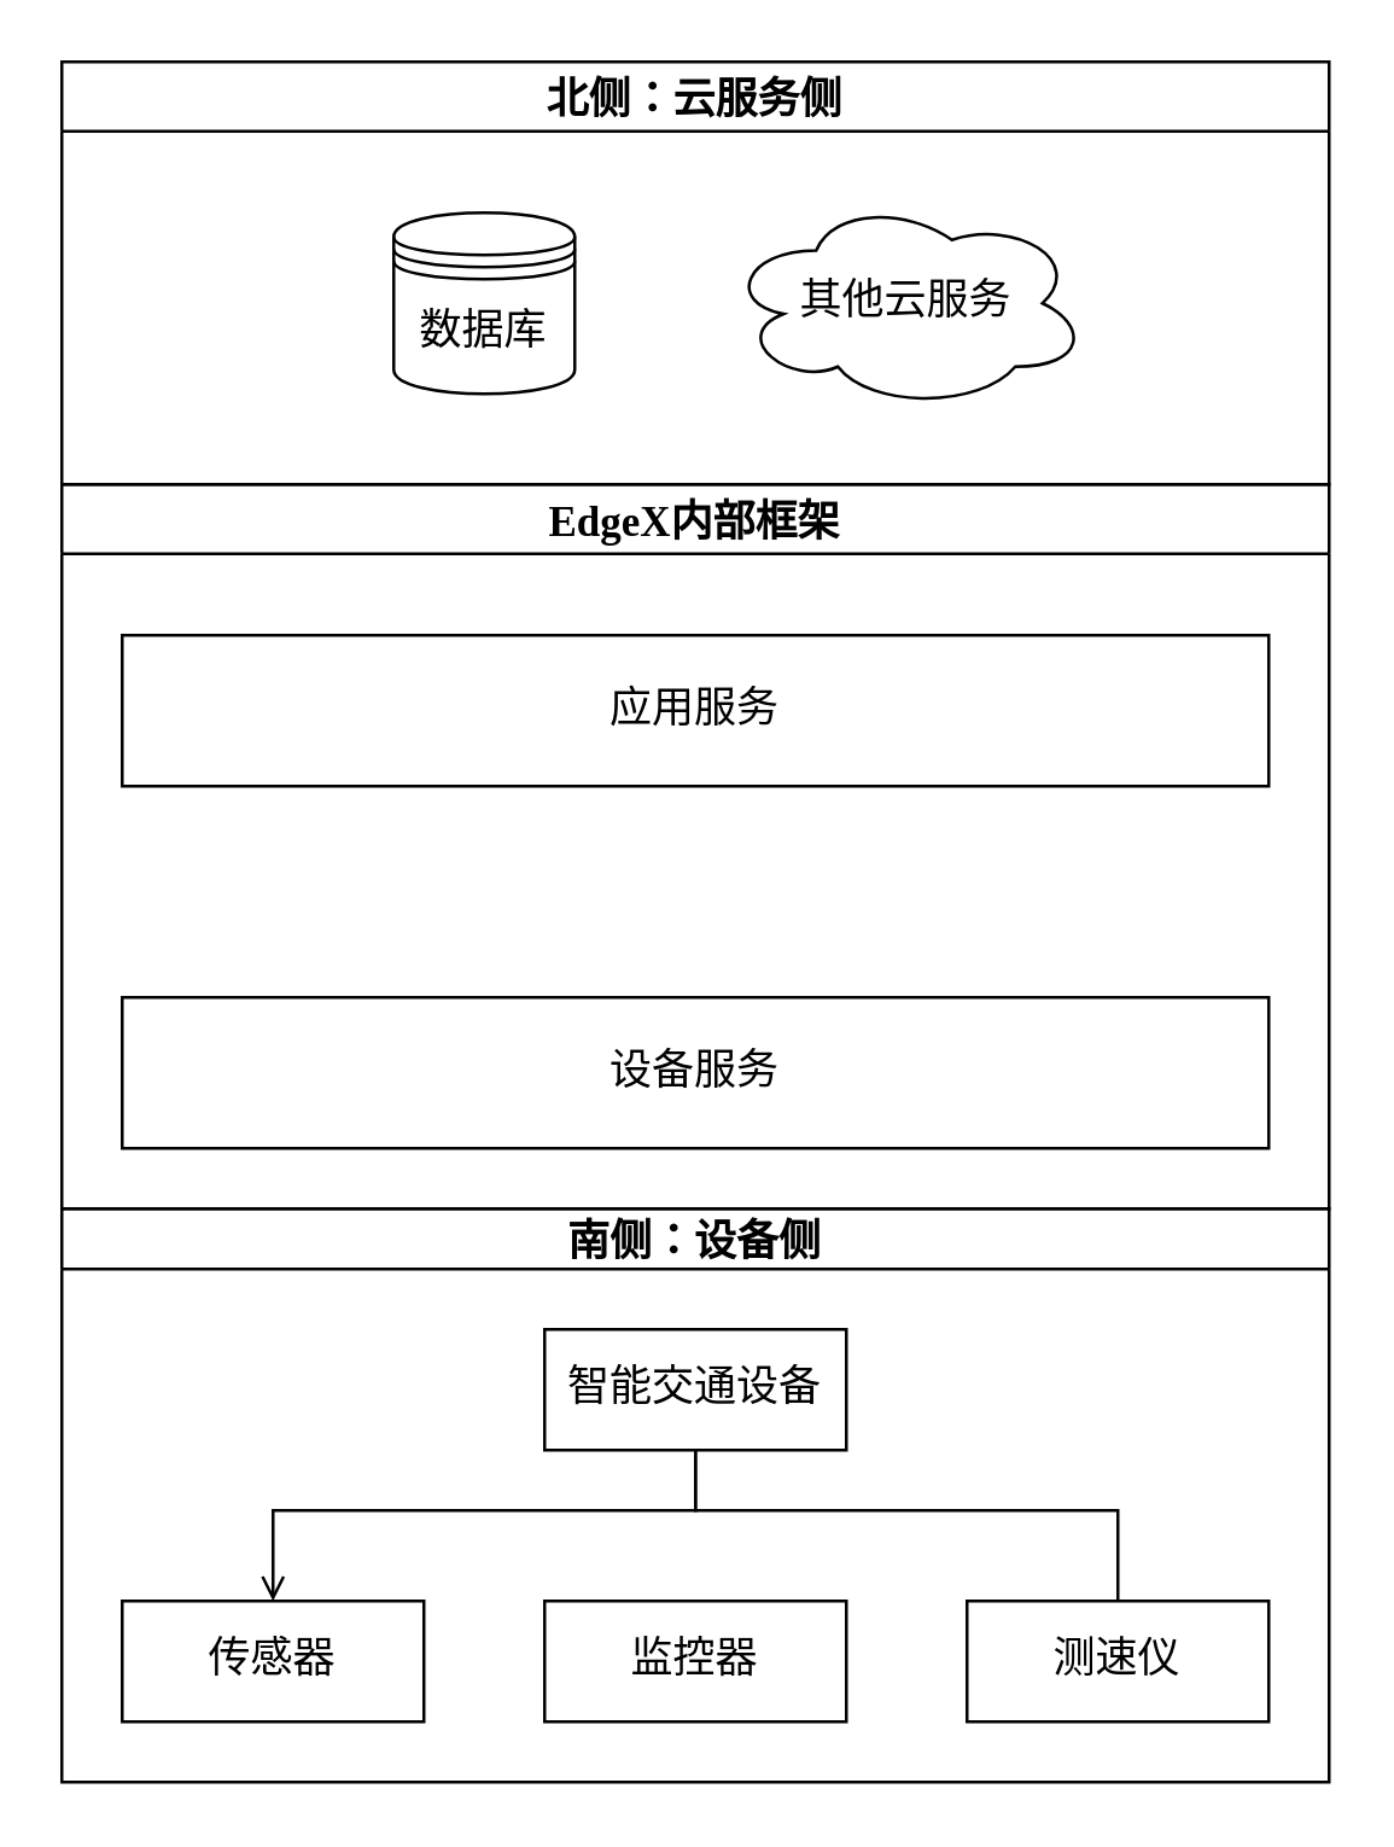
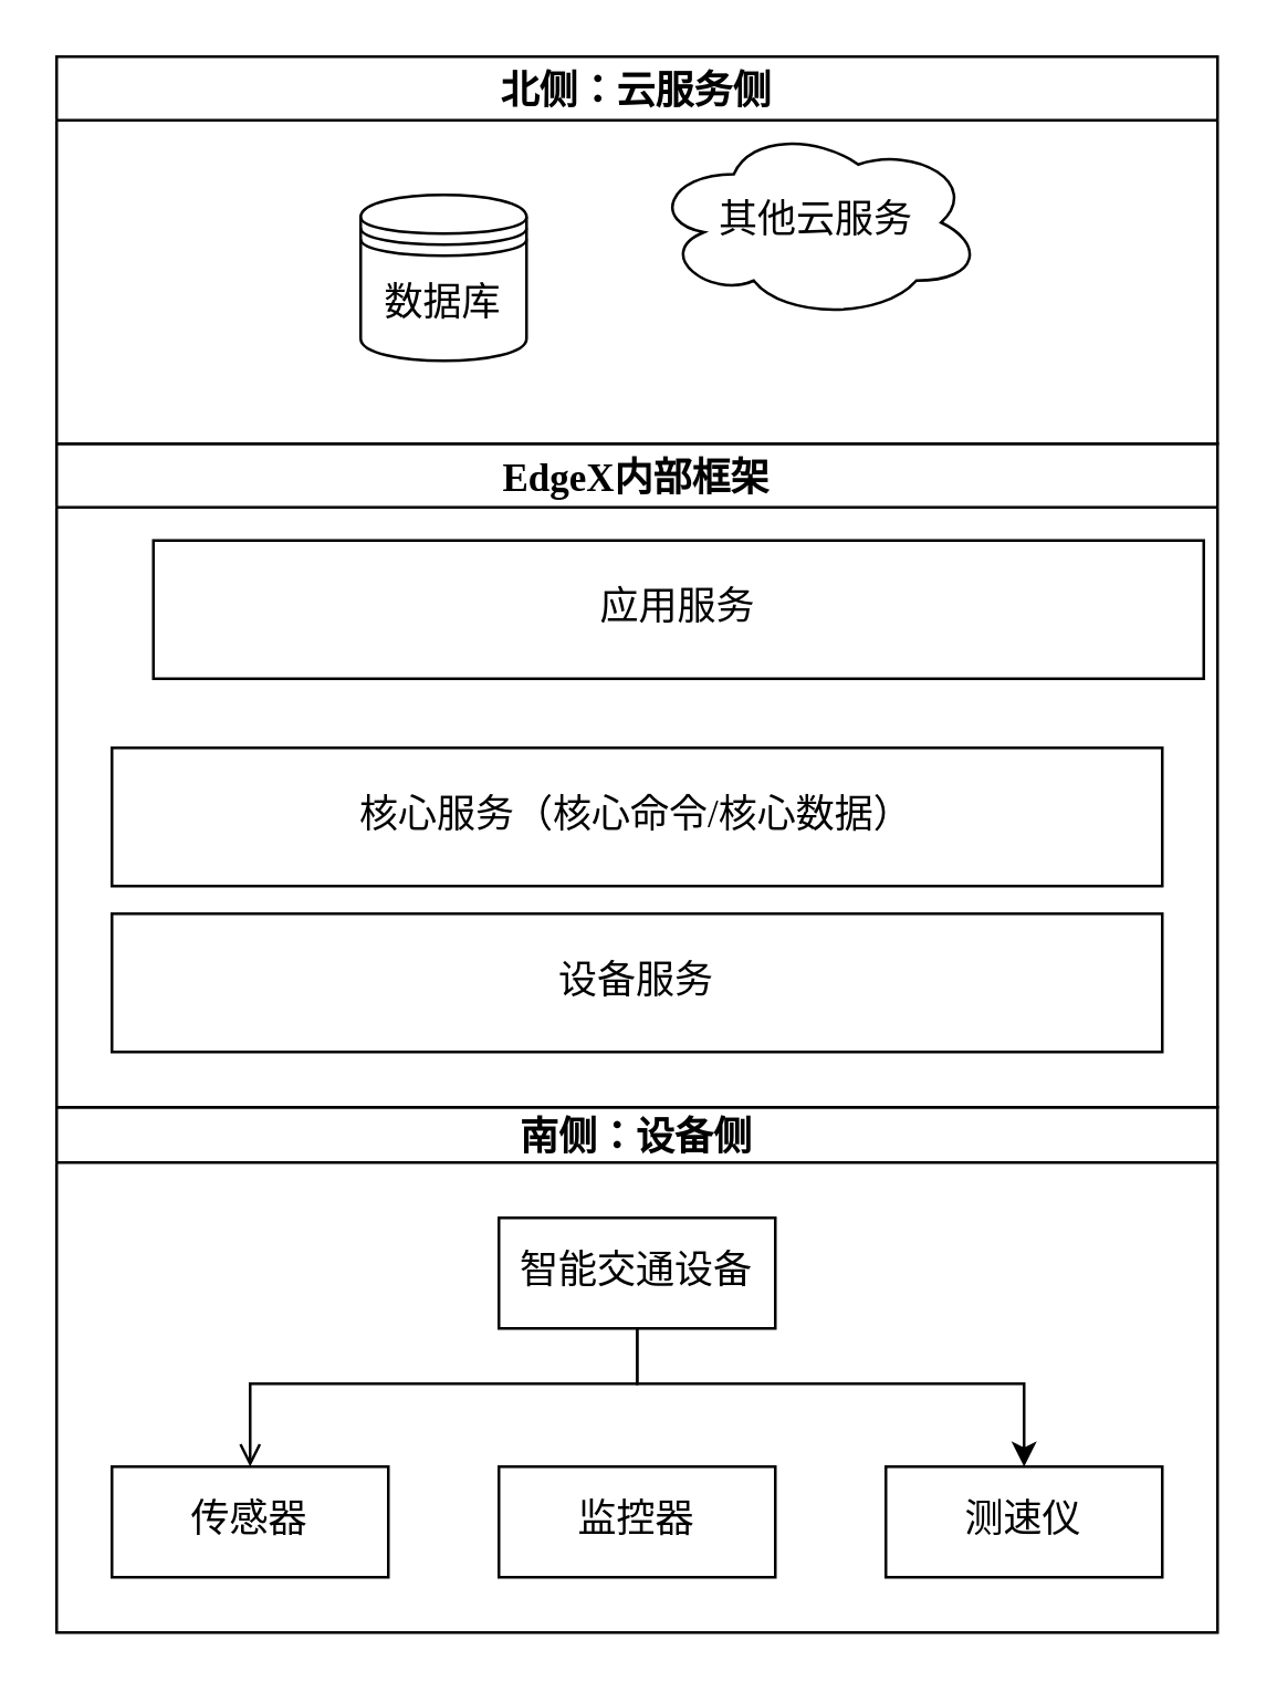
- <mxCell id="15" value="其他云服务" style="ellipse;shape=cloud;whiteSpace=wrap;html=1;fontFamily=宋体;fontSize=14;" vertex="1" parent="13"><mxGeometry x="220" y="45" width="120" height="70" as="geometry" /></mxCell>
+ <mxCell id="15" value="其他云服务" style="ellipse;shape=cloud;whiteSpace=wrap;html=1;fontFamily=宋体;fontSize=14;" vertex="1" parent="13"><mxGeometry x="215" y="25" width="120" height="70" as="geometry" /></mxCell>
- <mxCell id="10" value="应用服务" style="rounded=0;whiteSpace=wrap;html=1;fontFamily=宋体;fontSize=14;" vertex="1" parent="9"><mxGeometry x="20" y="50" width="380" height="50" as="geometry" /></mxCell>
+ <mxCell id="10" value="应用服务" style="rounded=0;whiteSpace=wrap;html=1;fontFamily=宋体;fontSize=14;" vertex="1" parent="9"><mxGeometry x="35" y="35" width="380" height="50" as="geometry" /></mxCell>
+ <mxCell id="11" value="核心服务（核心命令/核心数据）" style="rounded=0;whiteSpace=wrap;html=1;fontFamily=宋体;fontSize=14;" vertex="1" parent="9"><mxGeometry x="20" y="110" width="380" height="50" as="geometry" /></mxCell>
- <mxCell id="7" value="" style="edgeStyle=orthogonalEdgeStyle;rounded=0;orthogonalLoop=1;jettySize=auto;html=1;fontFamily=宋体;fontSize=14;endArrow=none;" edge="1" source="3" target="8" parent="2"><mxGeometry relative="1" as="geometry"><Array as="points"><mxPoint x="210" y="100" /><mxPoint x="350" y="100" /></Array></mxGeometry></mxCell>
+ <mxCell id="7" value="" style="edgeStyle=orthogonalEdgeStyle;rounded=0;orthogonalLoop=1;jettySize=auto;html=1;fontFamily=宋体;fontSize=14;" edge="1" source="3" target="8" parent="2"><mxGeometry relative="1" as="geometry"><Array as="points"><mxPoint x="210" y="100" /><mxPoint x="350" y="100" /></Array></mxGeometry></mxCell>
